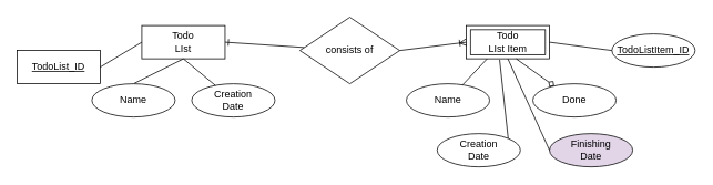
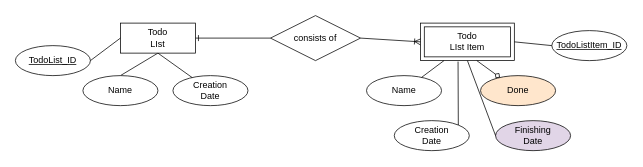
- <mxCell id="4" value="Todo &lt;br&gt;LIst" style="whiteSpace=wrap;html=1;align=center;" vertex="1" parent="1"><mxGeometry x="170" y="30" width="100" height="40" as="geometry" /></mxCell>
+ <mxCell id="4" value="Todo &lt;br&gt;LIst" style="whiteSpace=wrap;html=1;align=center;" vertex="1" parent="1"><mxGeometry x="160" y="30" width="100" height="40" as="geometry" /></mxCell>
- <mxCell id="5" value="Todo&lt;br&gt;LIst Item" style="shape=ext;margin=3;double=1;whiteSpace=wrap;html=1;align=center;" vertex="1" parent="1"><mxGeometry x="560" y="30" width="100" height="40" as="geometry" /></mxCell>
+ <mxCell id="5" value="Todo&lt;br&gt;LIst Item" style="shape=ext;margin=3;double=1;whiteSpace=wrap;html=1;align=center;" vertex="1" parent="1"><mxGeometry x="560" y="30" width="125" height="50" as="geometry" /></mxCell>
- <mxCell id="6" value="consists of" style="shape=rhombus;perimeter=rhombusPerimeter;whiteSpace=wrap;html=1;align=center;" vertex="1" parent="1"><mxGeometry x="360" y="20" width="120" height="80" as="geometry" /></mxCell>
+ <mxCell id="6" value="consists of" style="shape=rhombus;perimeter=rhombusPerimeter;whiteSpace=wrap;html=1;align=center;" vertex="1" parent="1"><mxGeometry x="360" y="20" width="120" height="60" as="geometry" /></mxCell>
- <mxCell id="19" value="TodoList_ID" style="whiteSpace=wrap;html=1;align=center;fontStyle=4;rounded=0;" vertex="1" parent="1"><mxGeometry x="20" y="60" width="100" height="40" as="geometry" /></mxCell>
+ <mxCell id="19" value="TodoList_ID" style="ellipse;whiteSpace=wrap;html=1;align=center;fontStyle=4" vertex="1" parent="1"><mxGeometry x="20" y="60" width="100" height="40" as="geometry" /></mxCell>
- <mxCell id="13" value="Done" style="ellipse;whiteSpace=wrap;html=1;align=center;" vertex="1" parent="1"><mxGeometry x="640" y="100" width="100" height="40" as="geometry" /></mxCell>
+ <mxCell id="13" value="Done" style="ellipse;whiteSpace=wrap;html=1;align=center;fillColor=#ffe6cc;" vertex="1" parent="1"><mxGeometry x="640" y="100" width="100" height="40" as="geometry" /></mxCell>
